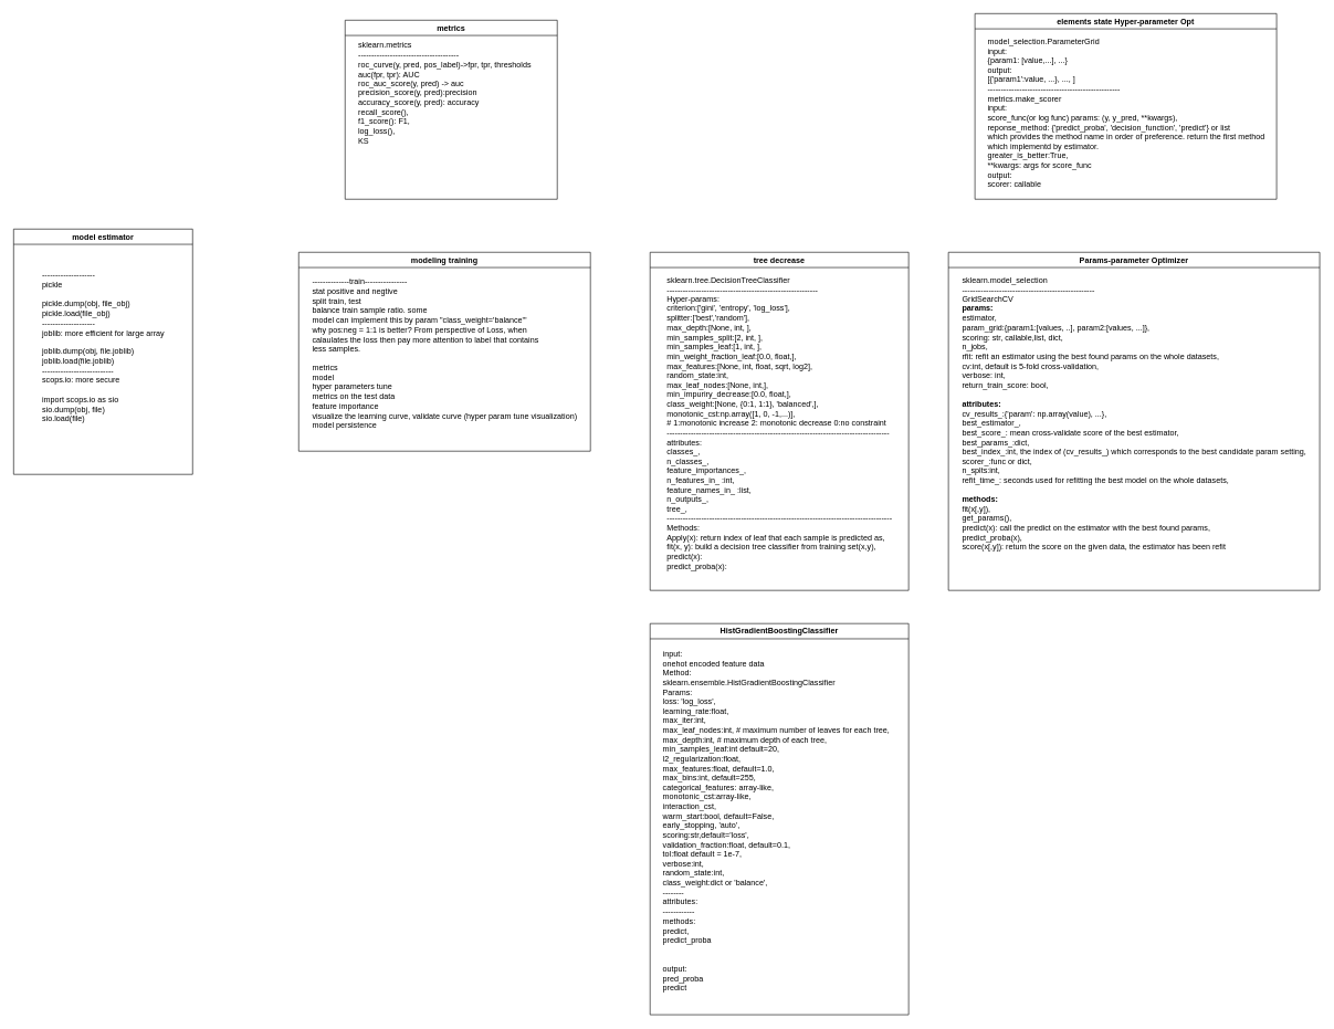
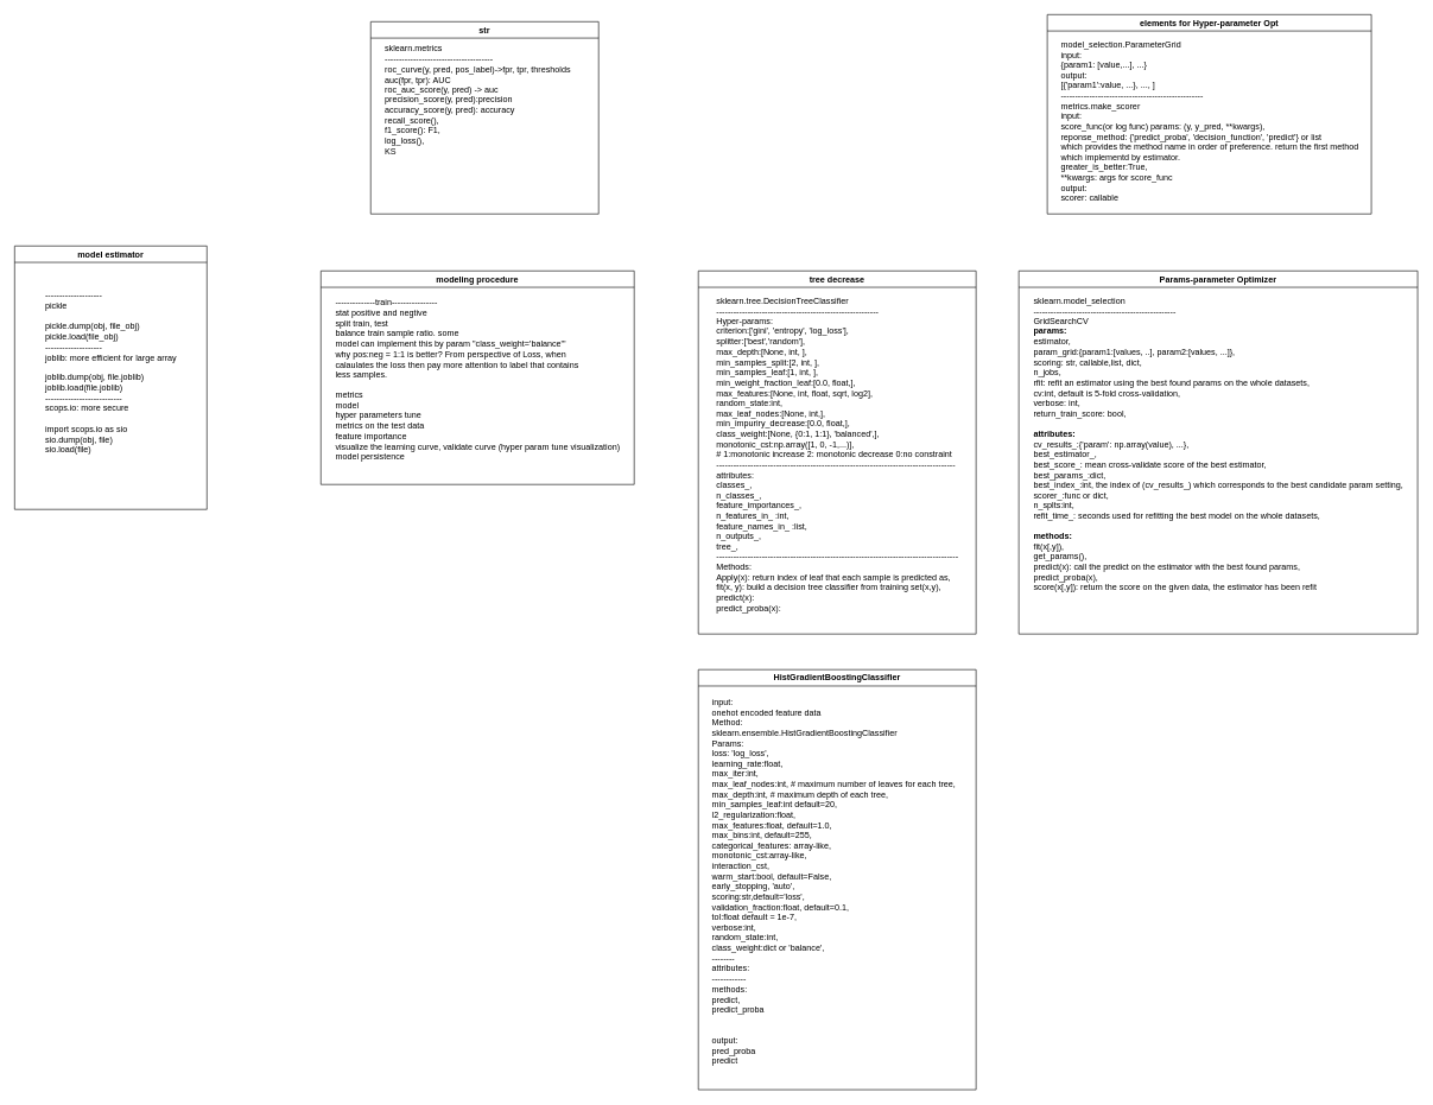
- <mxCell id="10" value="elements state Hyper-parameter Opt" style="swimlane;whiteSpace=wrap;html=1;fontFamily=Helvetica;" parent="1" vertex="1"><mxGeometry x="1470" y="20" width="455" height="280" as="geometry" /></mxCell>
+ <mxCell id="10" value="elements for Hyper-parameter Opt" style="swimlane;whiteSpace=wrap;html=1;fontFamily=Helvetica;" parent="1" vertex="1"><mxGeometry x="1470" y="20" width="455" height="280" as="geometry" /></mxCell>
- <mxCell id="6" value="&lt;font face=&quot;Helvetica&quot;&gt;metrics&lt;/font&gt;" style="swimlane;whiteSpace=wrap;html=1;fontFamily=Times New Roman;" parent="1" vertex="1"><mxGeometry x="520" y="30" width="320" height="270" as="geometry" /></mxCell>
+ <mxCell id="6" value="&lt;font face=&quot;Helvetica&quot;&gt;str&lt;/font&gt;" style="swimlane;whiteSpace=wrap;html=1;fontFamily=Times New Roman;" parent="1" vertex="1"><mxGeometry x="520" y="30" width="320" height="270" as="geometry" /></mxCell>
- <mxCell id="2" value="modeling training" style="swimlane;whiteSpace=wrap;html=1;" parent="1" vertex="1"><mxGeometry x="450" y="380" width="440" height="300" as="geometry" /></mxCell>
+ <mxCell id="2" value="modeling procedure" style="swimlane;whiteSpace=wrap;html=1;" parent="1" vertex="1"><mxGeometry x="450" y="380" width="440" height="300" as="geometry" /></mxCell>
